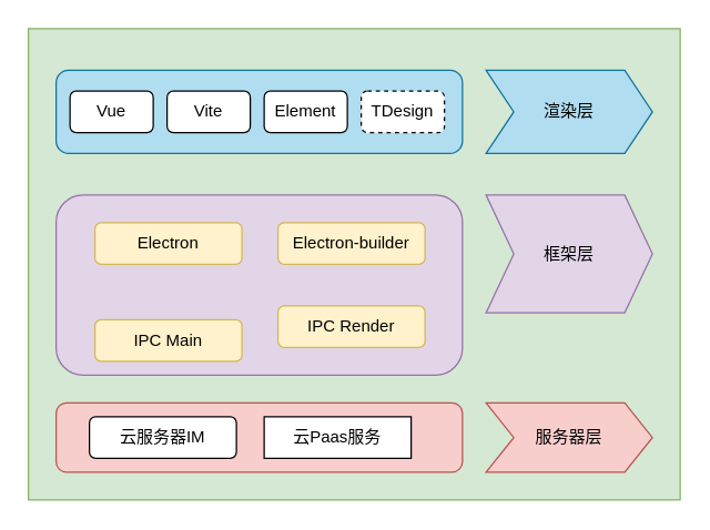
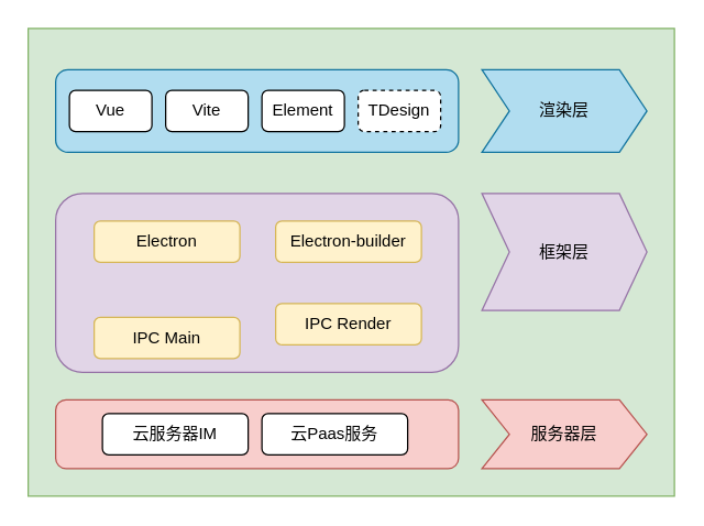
- <mxCell id="4" value="云服务器IM" style="rounded=1;whiteSpace=wrap;html=1;" vertex="1" parent="1"><mxGeometry x="64" y="300" width="106" height="30" as="geometry" /></mxCell>
+ <mxCell id="4" value="云服务器IM" style="rounded=1;whiteSpace=wrap;html=1;" vertex="1" parent="1"><mxGeometry x="74" y="300" width="106" height="30" as="geometry" /></mxCell>
- <mxCell id="5" value="云Paas服务" style="whiteSpace=wrap;html=1;rounded=0;" vertex="1" parent="1"><mxGeometry x="190" y="300" width="106" height="30" as="geometry" /></mxCell>
+ <mxCell id="5" value="云Paas服务" style="rounded=1;whiteSpace=wrap;html=1;" vertex="1" parent="1"><mxGeometry x="190" y="300" width="106" height="30" as="geometry" /></mxCell>
